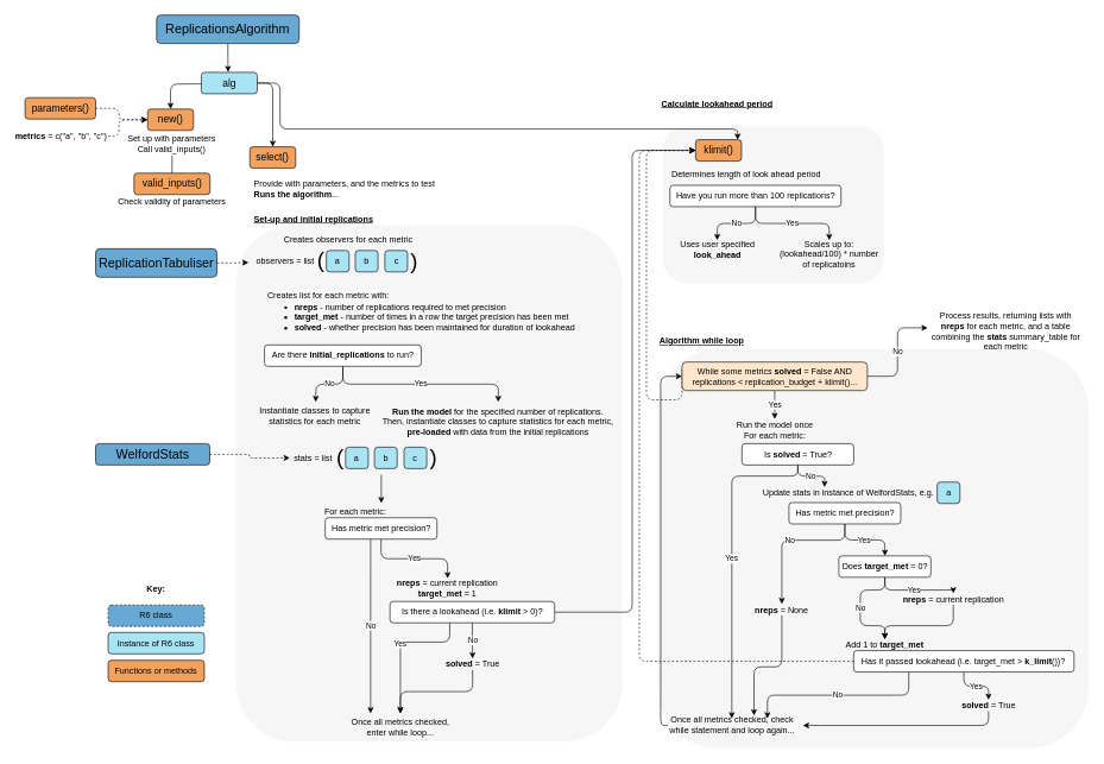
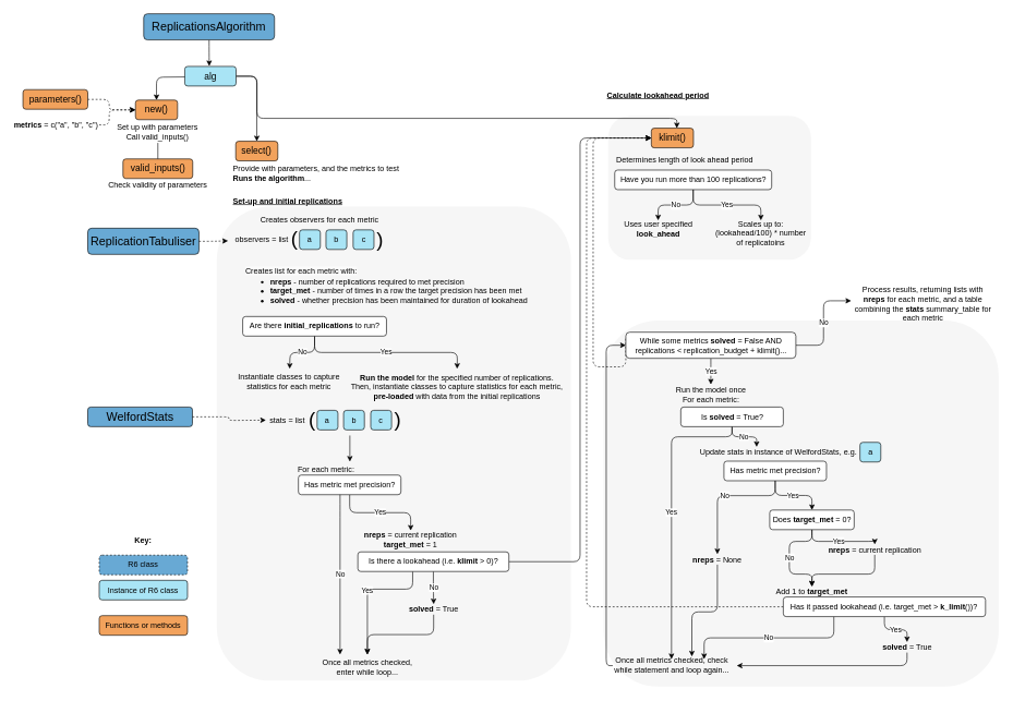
- <mxCell id="52" value="&lt;font style=&quot;font-size: 14px;&quot;&gt;klimit()&lt;/font&gt;" style="rounded=1;whiteSpace=wrap;html=1;fillColor=#F2A25C;" parent="1" vertex="1"><mxGeometry x="975.5" y="195" width="64.37" height="30" as="geometry" /></mxCell>
+ <mxCell id="52" value="&lt;font style=&quot;font-size: 14px;&quot;&gt;klimit()&lt;/font&gt;" style="rounded=1;whiteSpace=wrap;html=1;fillColor=#F2A25C;" parent="1" vertex="1"><mxGeometry x="995.5" y="195" width="64.37" height="30" as="geometry" /></mxCell>
- <mxCell id="19" value="&lt;font style=&quot;font-size: 14px;&quot;&gt;select()&lt;/font&gt;" style="rounded=1;whiteSpace=wrap;html=1;fillColor=#F2A25C;" parent="1" vertex="1"><mxGeometry x="349.98" y="205" width="64.37" height="30" as="geometry" /></mxCell>
+ <mxCell id="19" value="&lt;font style=&quot;font-size: 14px;&quot;&gt;select()&lt;/font&gt;" style="rounded=1;whiteSpace=wrap;html=1;fillColor=#F2A25C;" parent="1" vertex="1"><mxGeometry x="359.98" y="215" width="64.37" height="30" as="geometry" /></mxCell>
- <mxCell id="57" value="&lt;b&gt;&lt;u&gt;Algorithm while loop&lt;/u&gt;&lt;/b&gt;" style="text;html=1;align=left;verticalAlign=middle;whiteSpace=wrap;rounded=1;" parent="1" vertex="1"><mxGeometry x="922.5" y="470" width="310" height="16" as="geometry" /></mxCell>
- <mxCell id="61" value="While some metrics &lt;b&gt;solved&lt;/b&gt;&amp;nbsp;= False AND replications &amp;lt; replication_budget + klimit()..." style="rounded=1;whiteSpace=wrap;html=1;fillColor=#ffe6cc;" parent="1" vertex="1"><mxGeometry x="956.5" y="507" width="260" height="40" as="geometry" /></mxCell>
+ <mxCell id="61" value="While some metrics &lt;b&gt;solved&lt;/b&gt;&amp;nbsp;= False AND replications &amp;lt; replication_budget + klimit()..." style="rounded=1;whiteSpace=wrap;html=1;" parent="1" vertex="1"><mxGeometry x="956.5" y="507" width="260" height="40" as="geometry" /></mxCell>
- <mxCell id="5" value="Functions or methods" style="rounded=1;whiteSpace=wrap;html=1;fillColor=#F2A25C;" parent="1" vertex="1"><mxGeometry x="151.25" y="925.5" width="135" height="30" as="geometry" /></mxCell>
+ <mxCell id="5" value="Functions or methods" style="rounded=1;whiteSpace=wrap;html=1;fillColor=#F2A25C;" parent="1" vertex="1"><mxGeometry x="151.25" y="940.5" width="135" height="30" as="geometry" /></mxCell>
